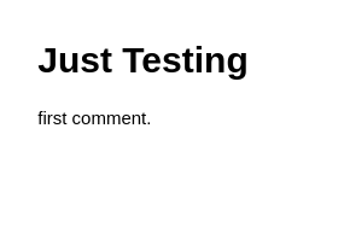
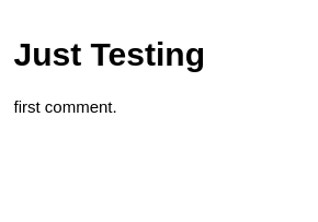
- <mxCell id="2" value="&lt;h1&gt;Just Testing&lt;/h1&gt;&lt;p&gt;first comment.&lt;/p&gt;" style="text;html=1;strokeColor=none;fillColor=none;spacing=5;spacingTop=-20;whiteSpace=wrap;overflow=hidden;rounded=0;" vertex="1" parent="1"><mxGeometry x="20" y="20" width="190" height="120" as="geometry" /></mxCell>
+ <mxCell id="2" value="&lt;h1&gt;Just Testing&lt;/h1&gt;&lt;p&gt;first comment.&lt;/p&gt;" style="text;html=1;strokeColor=none;fillColor=none;spacing=5;spacingTop=-20;whiteSpace=wrap;overflow=hidden;rounded=0;" vertex="1" parent="1"><mxGeometry x="5" y="20" width="190" height="120" as="geometry" /></mxCell>
